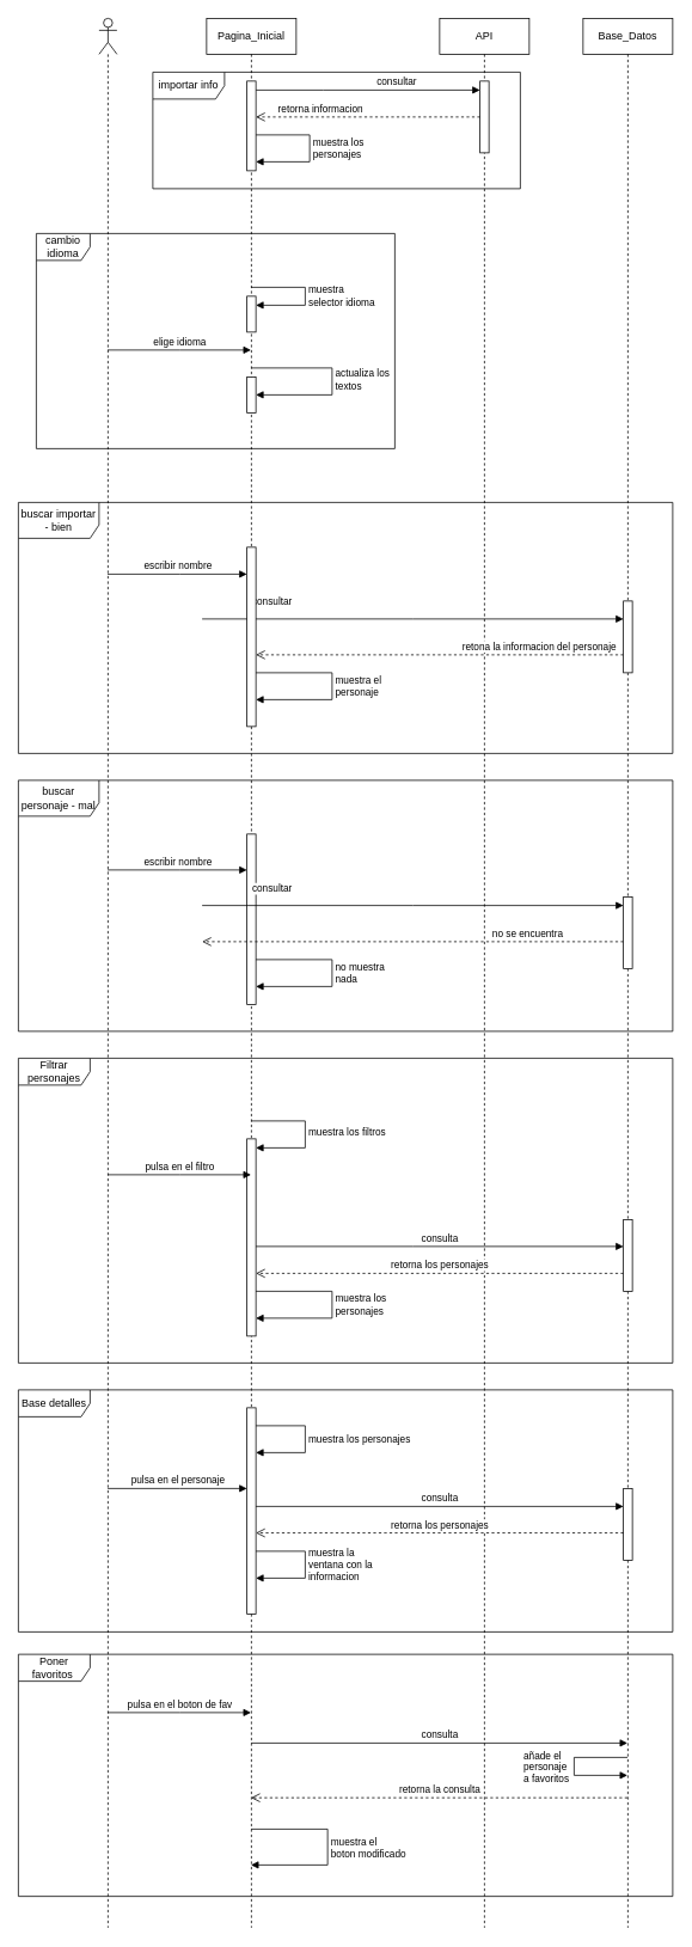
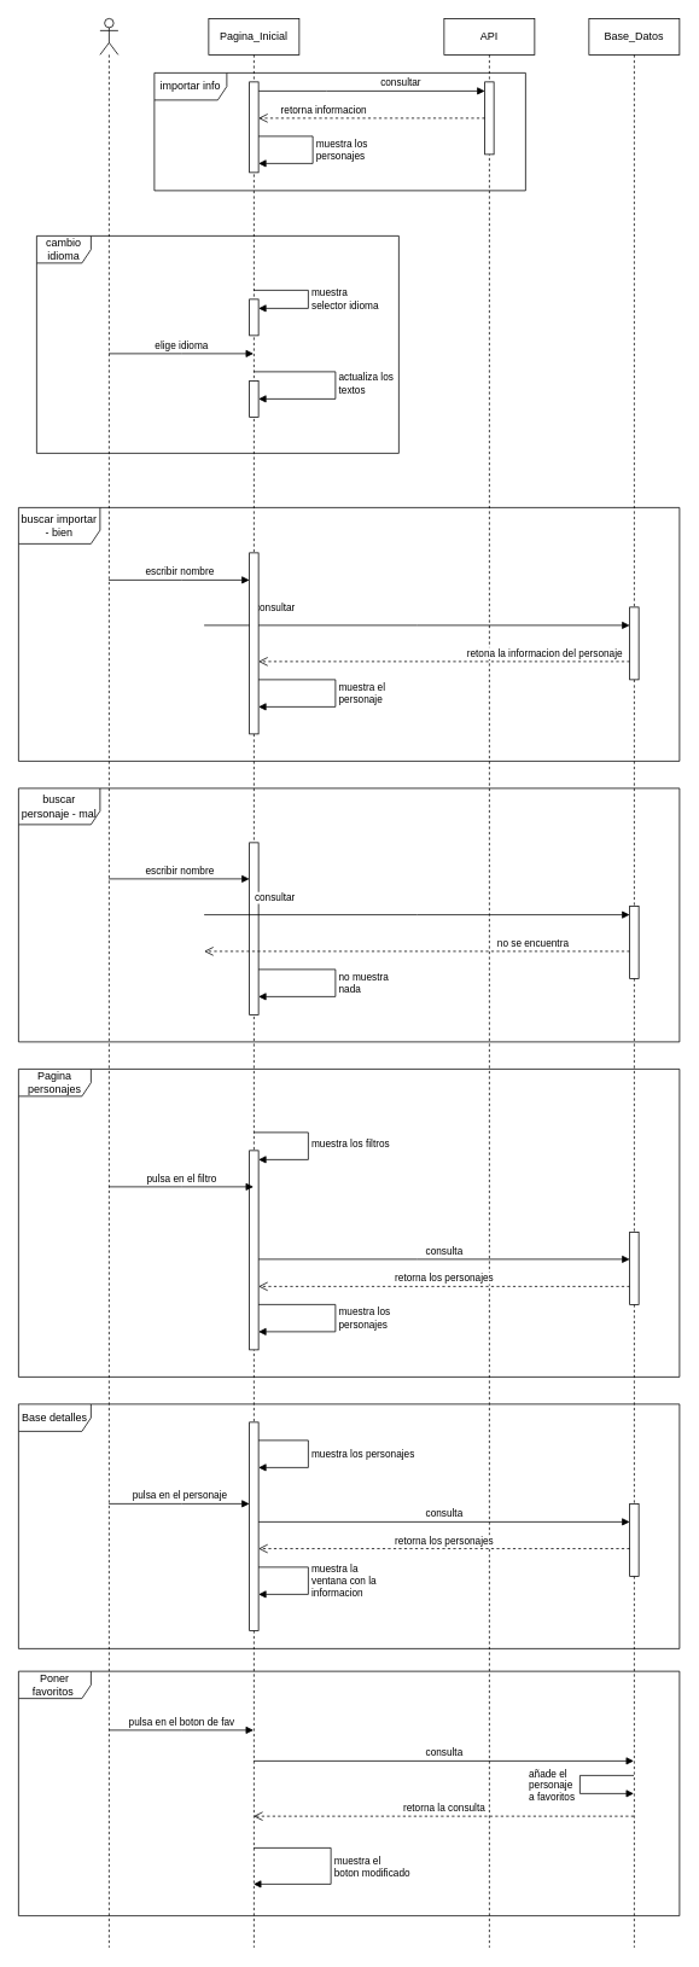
- <mxCell id="28" value="Filtrar personajes" style="shape=umlFrame;whiteSpace=wrap;html=1;pointerEvents=0;width=80;height=30;" parent="1" vertex="1"><mxGeometry x="20" y="1180" width="730" height="340" as="geometry" /></mxCell>
+ <mxCell id="28" value="Pagina personajes" style="shape=umlFrame;whiteSpace=wrap;html=1;pointerEvents=0;width=80;height=30;" parent="1" vertex="1"><mxGeometry x="20" y="1180" width="730" height="340" as="geometry" /></mxCell>
